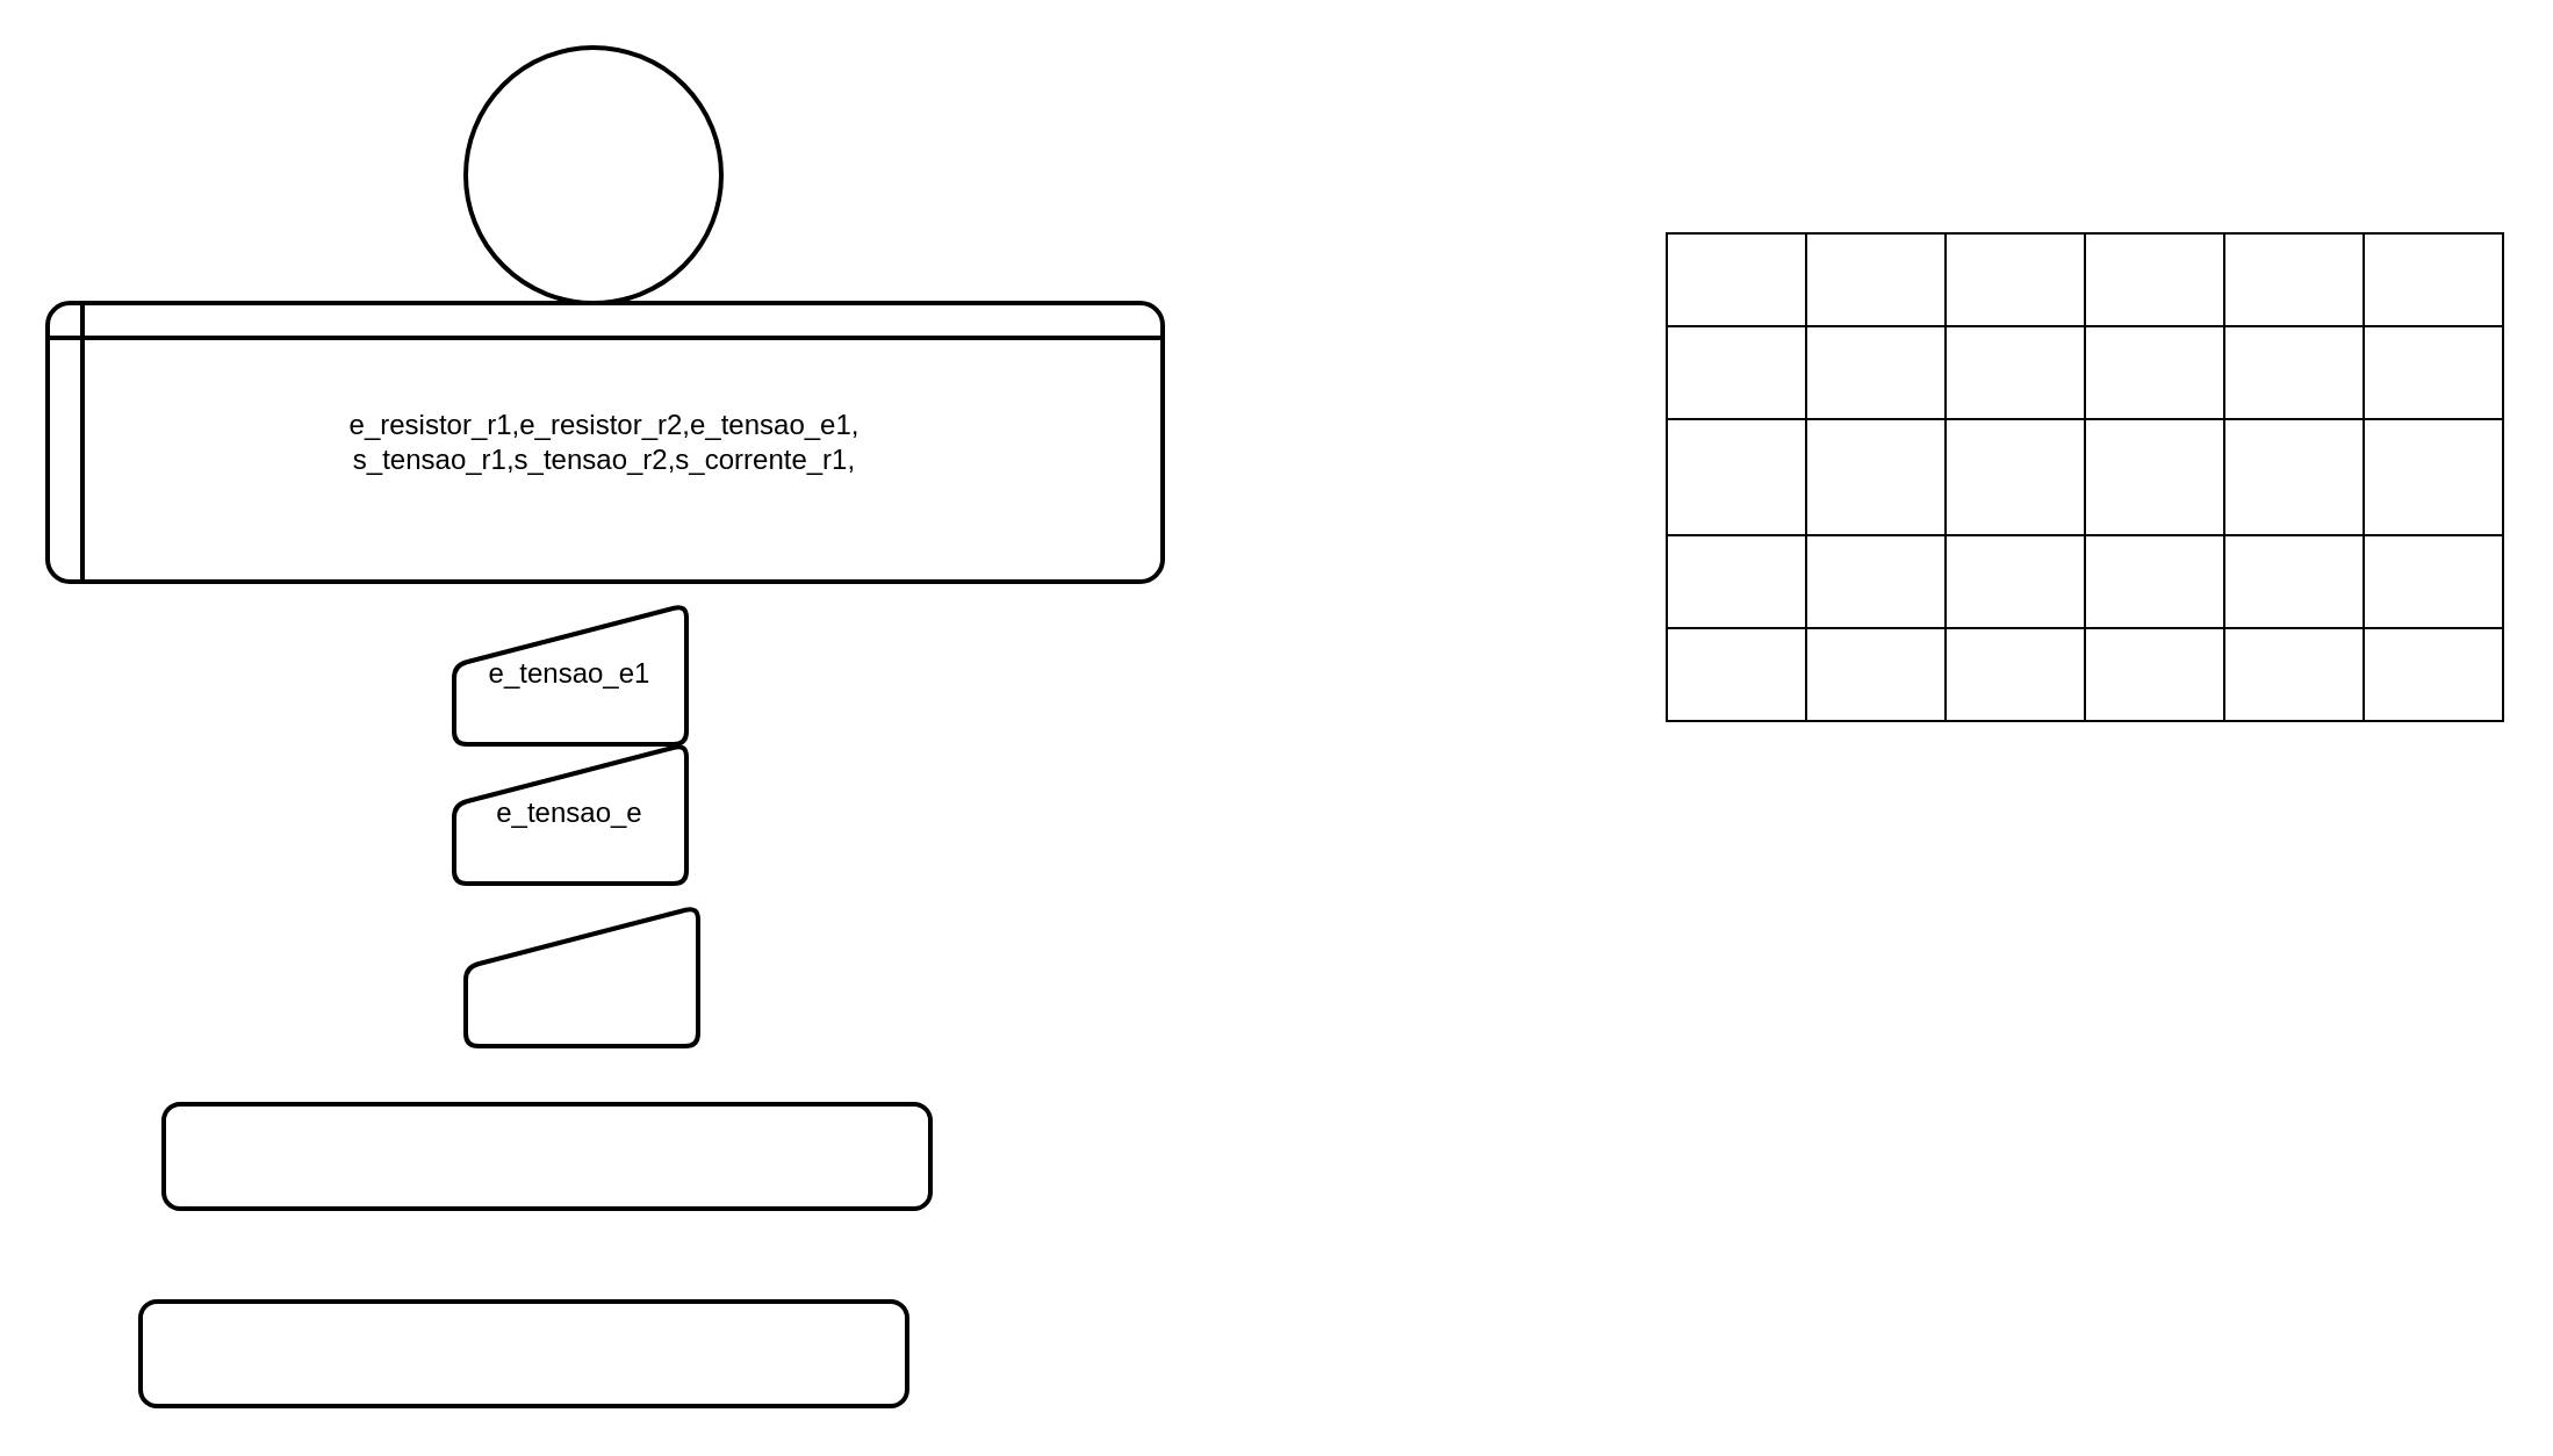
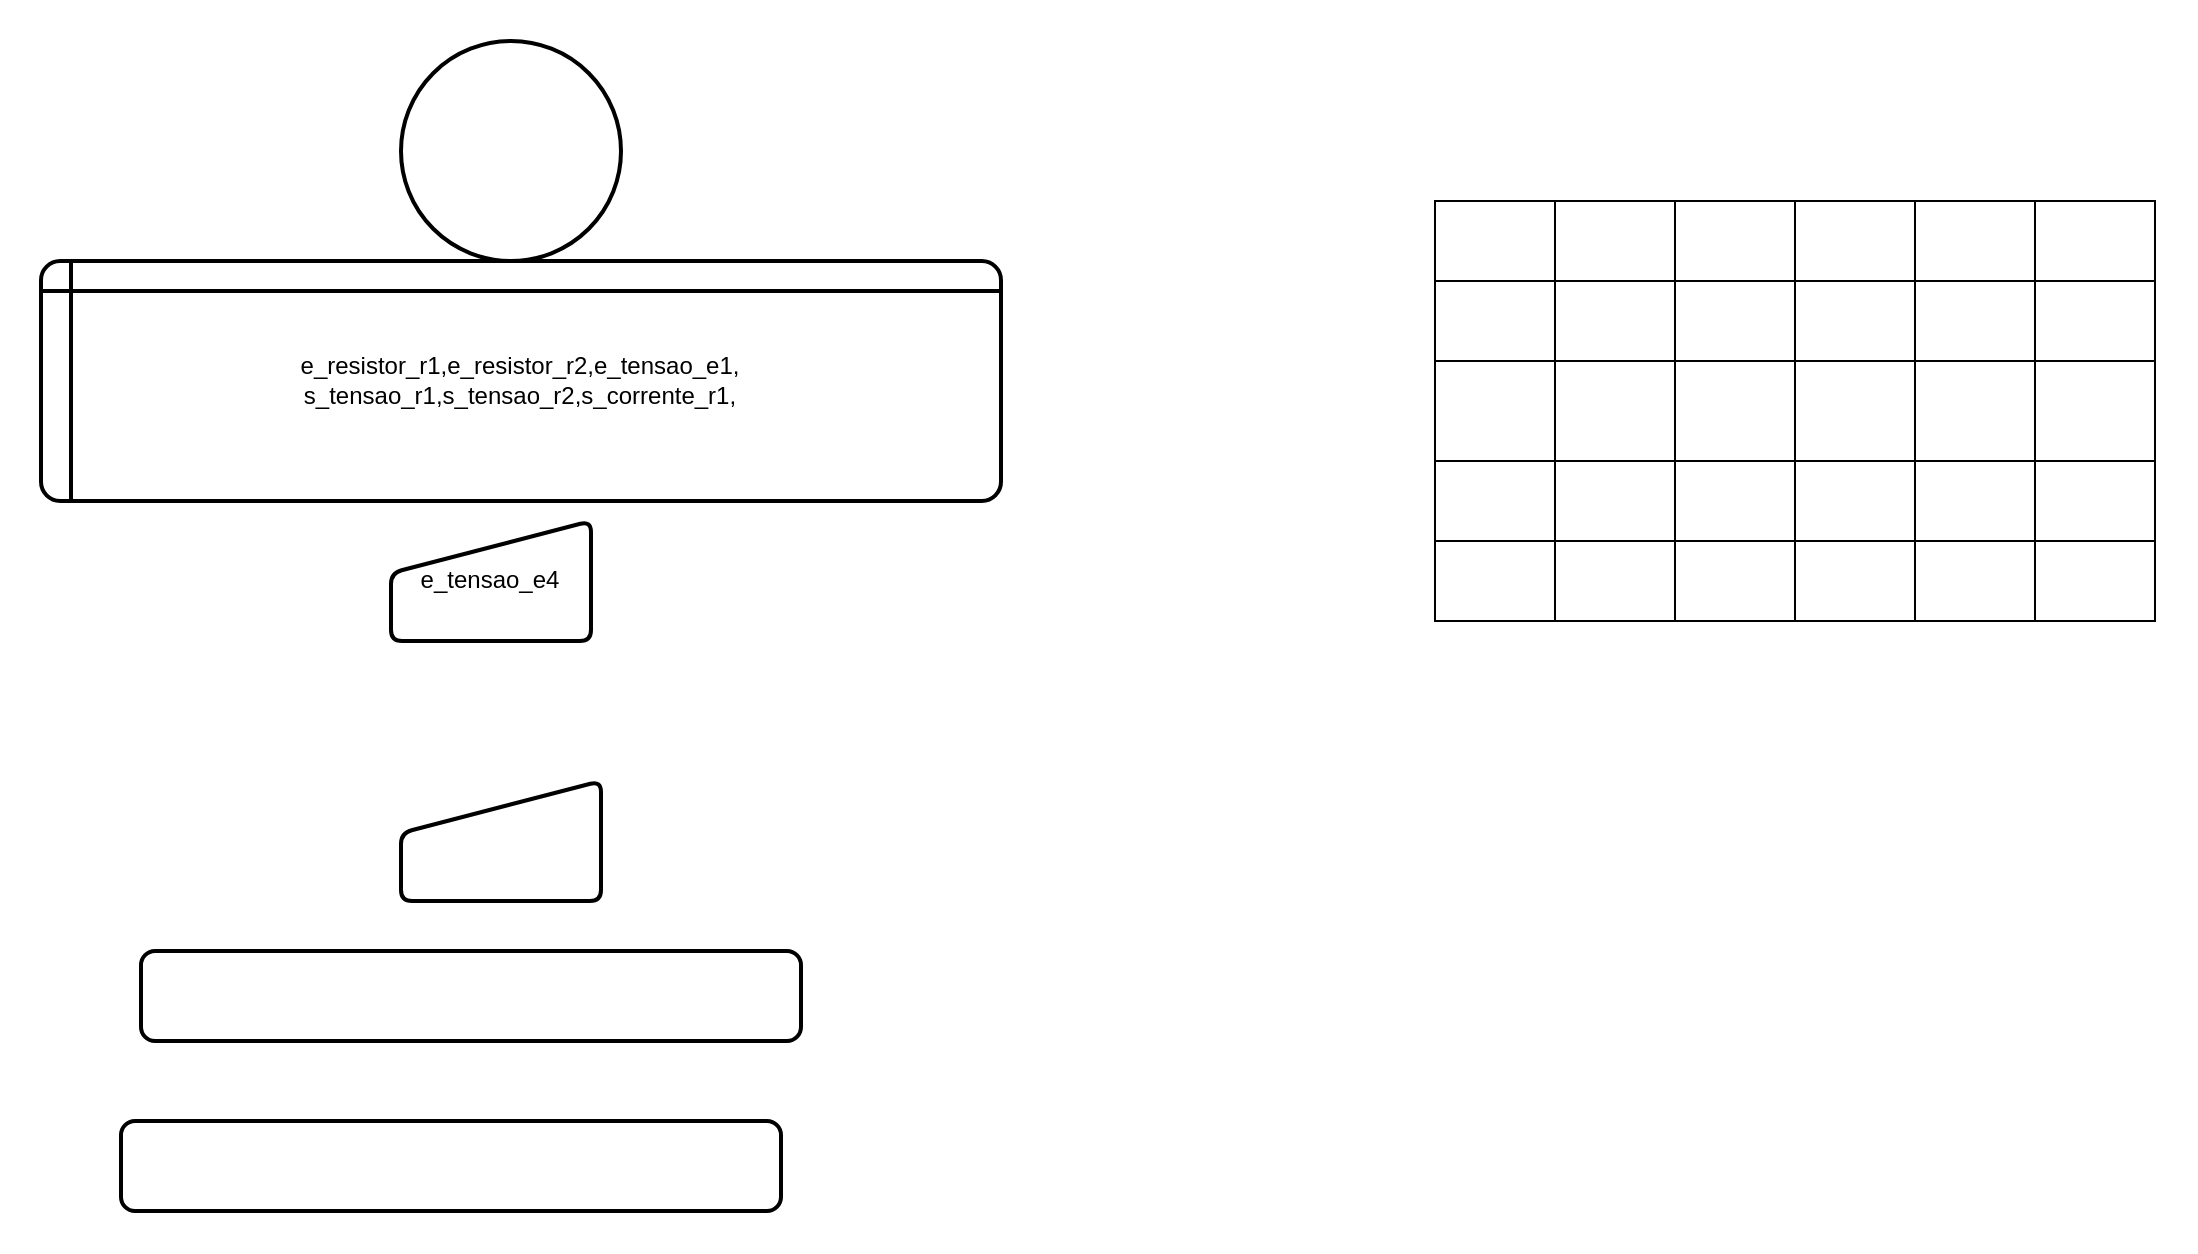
- <mxCell id="4" value="e_tensao_e1" style="html=1;strokeWidth=2;shape=manualInput;whiteSpace=wrap;rounded=1;size=26;arcSize=11;" vertex="1" parent="1"><mxGeometry x="195" y="260" width="100" height="60" as="geometry" /></mxCell>
+ <mxCell id="4" value="e_tensao_e4" style="html=1;strokeWidth=2;shape=manualInput;whiteSpace=wrap;rounded=1;size=26;arcSize=11;" vertex="1" parent="1"><mxGeometry x="195" y="260" width="100" height="60" as="geometry" /></mxCell>
- <mxCell id="5" value="e_tensao_e" style="html=1;strokeWidth=2;shape=manualInput;whiteSpace=wrap;rounded=1;size=26;arcSize=11;" vertex="1" parent="1"><mxGeometry x="195" y="320" width="100" height="60" as="geometry" /></mxCell>
